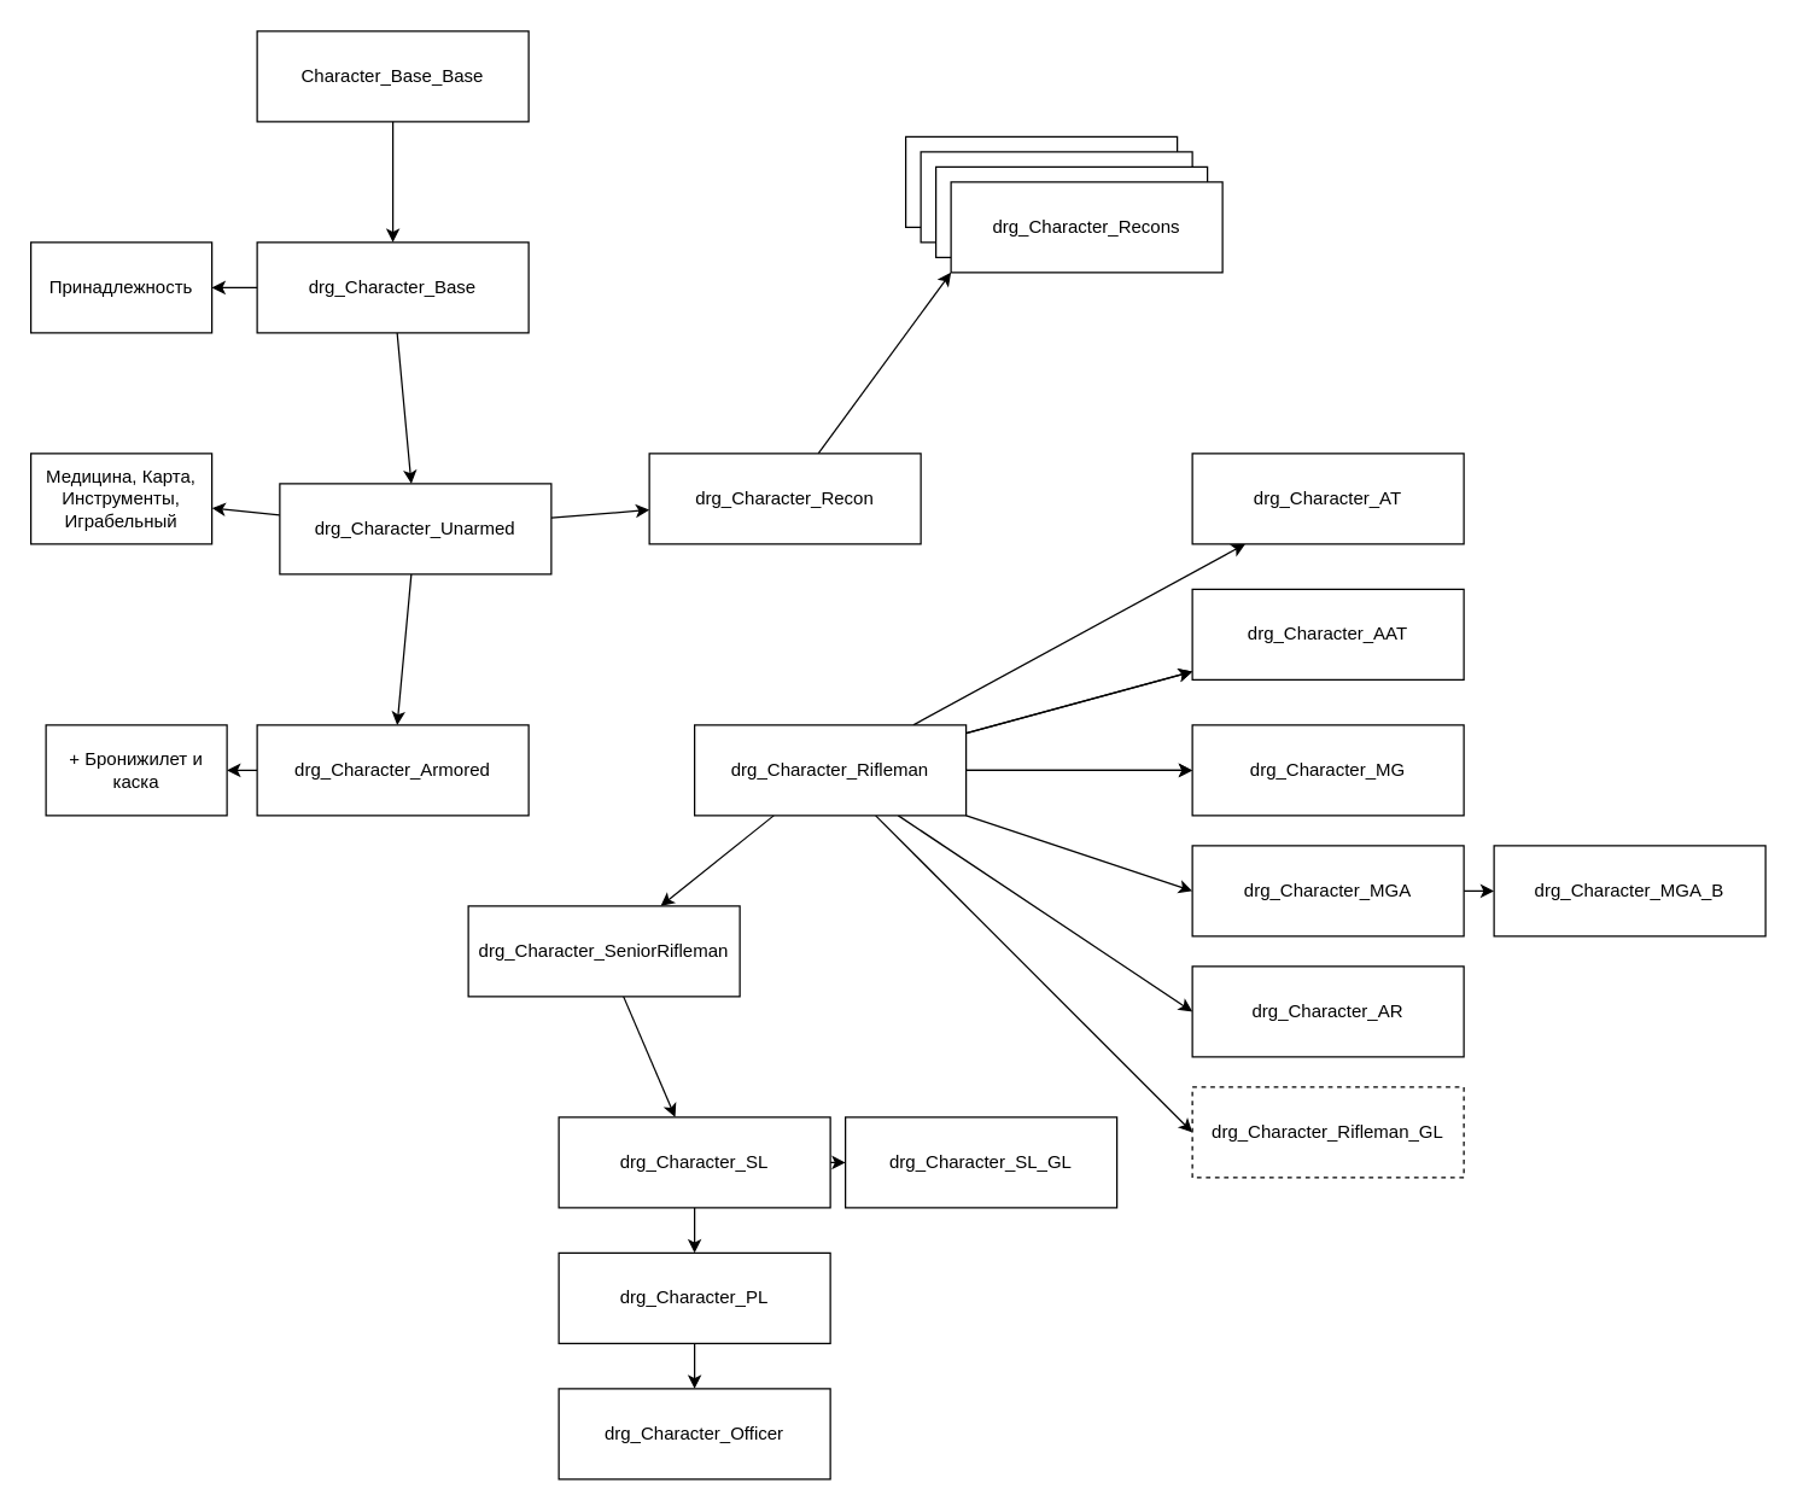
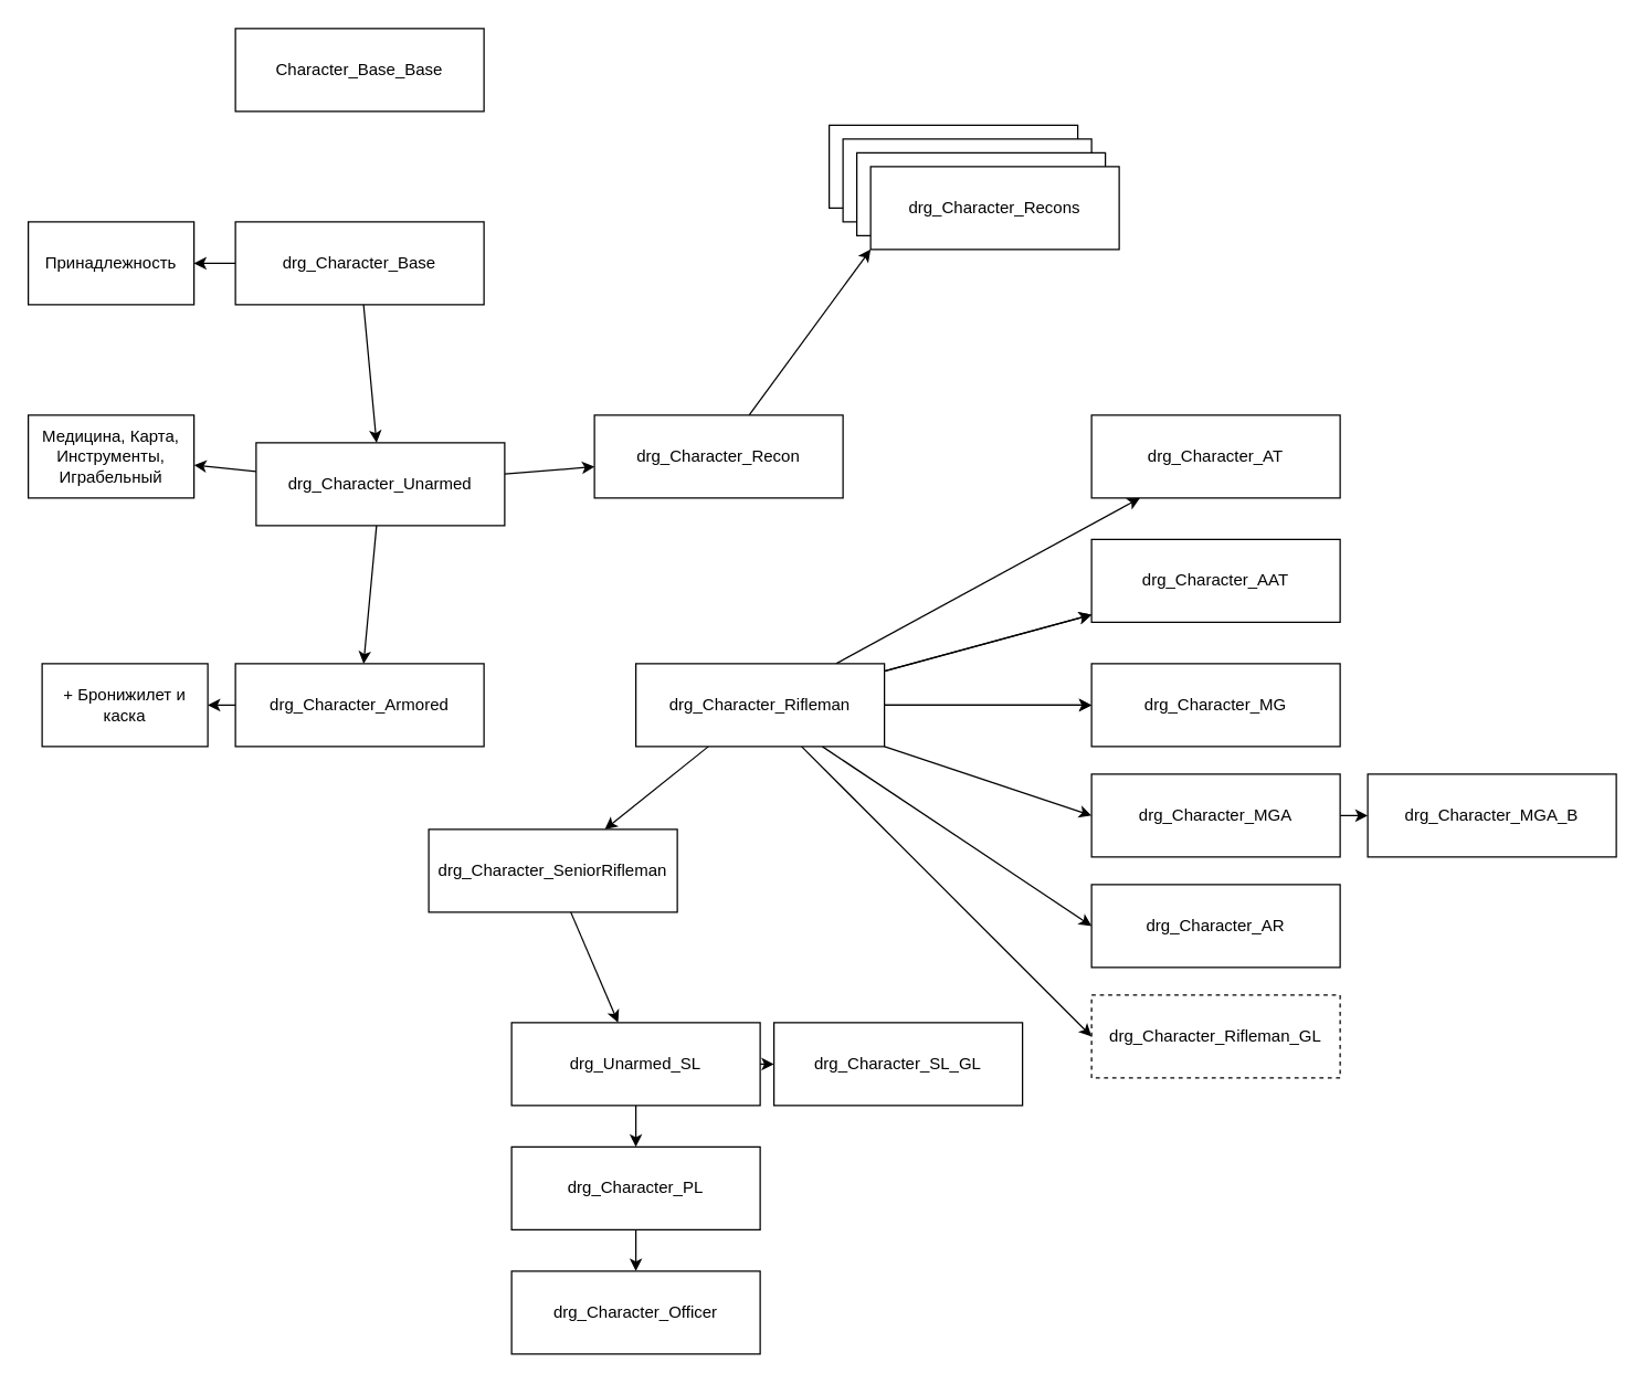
- <mxCell id="2" value="" style="edgeStyle=none;html=1;" parent="1" source="3" target="6" edge="1"><mxGeometry relative="1" as="geometry" /></mxCell>
- <mxCell id="30" value="drg_Character_SL" style="whiteSpace=wrap;html=1;rounded=0;" parent="1" vertex="1"><mxGeometry x="370" y="740" width="180" height="60" as="geometry" /></mxCell>
+ <mxCell id="30" value="drg_Unarmed_SL" style="whiteSpace=wrap;html=1;rounded=0;" parent="1" vertex="1"><mxGeometry x="370" y="740" width="180" height="60" as="geometry" /></mxCell>
